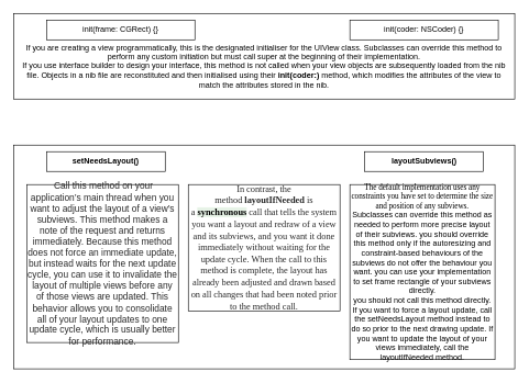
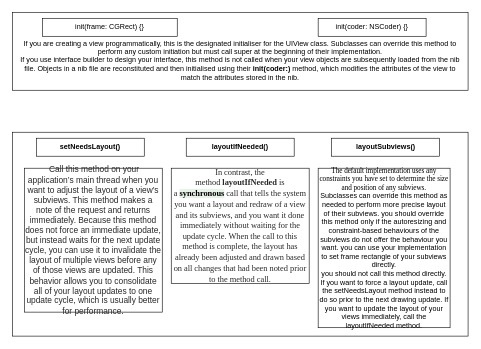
- <mxCell id="6" value="init(coder: NSCoder) {}" style="rounded=0;whiteSpace=wrap;html=1;" vertex="1" parent="2"><mxGeometry x="510" y="10" width="225" height="30" as="geometry" /></mxCell>
+ <mxCell id="6" value="init(coder: NSCoder) {}" style="rounded=0;whiteSpace=wrap;html=1;" vertex="1" parent="2"><mxGeometry x="510" y="10" width="180" height="30" as="geometry" /></mxCell>
- <mxCell id="9" value="setNeedsLayout()" style="rounded=0;whiteSpace=wrap;html=1;fontStyle=1" vertex="1" parent="7"><mxGeometry x="50" y="10" width="180" height="30" as="geometry" /></mxCell>
+ <mxCell id="9" value="setNeedsLayout()" style="rounded=0;whiteSpace=wrap;html=1;fontStyle=1" vertex="1" parent="7"><mxGeometry x="40" y="10" width="180" height="30" as="geometry" /></mxCell>
+ <mxCell id="10" value="layoutIfNeeded()" style="rounded=0;whiteSpace=wrap;html=1;fontStyle=1" vertex="1" parent="7"><mxGeometry x="290" y="10" width="180" height="30" as="geometry" /></mxCell>
